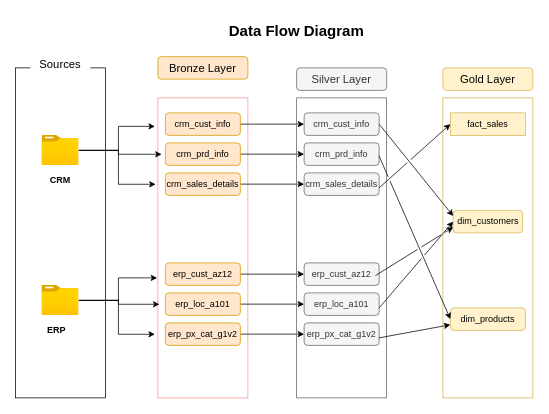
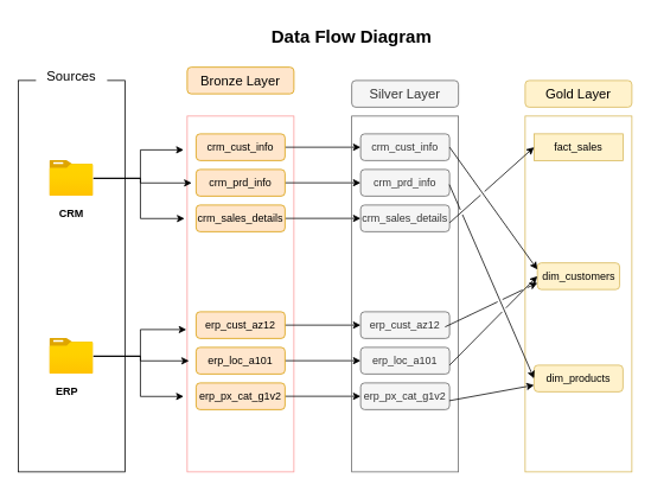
- <mxCell id="39" value="dim_customers" style="rounded=1;whiteSpace=wrap;html=1;fillColor=#fff2cc;strokeColor=#d6b656;" parent="1" vertex="1"><mxGeometry x="603.75" y="280" width="92.5" height="30" as="geometry" /></mxCell>
+ <mxCell id="39" value="dim_customers" style="rounded=1;whiteSpace=wrap;html=1;fillColor=#fff2cc;strokeColor=#d6b656;" parent="1" vertex="1"><mxGeometry x="603.75" y="295" width="92.5" height="30" as="geometry" /></mxCell>
